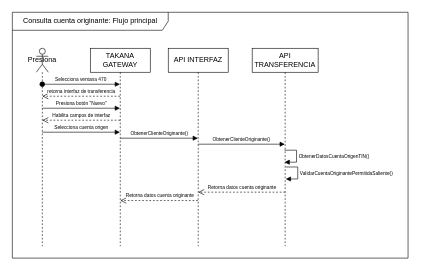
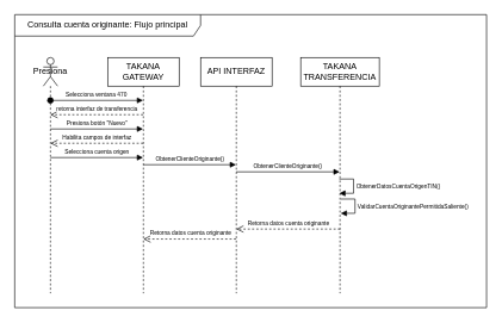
- <mxCell id="5" value="API TRANSFERENCIA" style="shape=umlLifeline;perimeter=lifelinePerimeter;whiteSpace=wrap;html=1;container=1;dropTarget=0;collapsible=0;recursiveResize=0;outlineConnect=0;portConstraint=eastwest;newEdgeStyle={&quot;edgeStyle&quot;:&quot;elbowEdgeStyle&quot;,&quot;elbow&quot;:&quot;vertical&quot;,&quot;curved&quot;:0,&quot;rounded&quot;:0};" vertex="1" parent="1"><mxGeometry x="420" y="80" width="110" height="330" as="geometry" /></mxCell>
+ <mxCell id="5" value="TAKANA TRANSFERENCIA" style="shape=umlLifeline;perimeter=lifelinePerimeter;whiteSpace=wrap;html=1;container=1;dropTarget=0;collapsible=0;recursiveResize=0;outlineConnect=0;portConstraint=eastwest;newEdgeStyle={&quot;edgeStyle&quot;:&quot;elbowEdgeStyle&quot;,&quot;elbow&quot;:&quot;vertical&quot;,&quot;curved&quot;:0,&quot;rounded&quot;:0};" vertex="1" parent="1"><mxGeometry x="420" y="80" width="110" height="330" as="geometry" /></mxCell>
